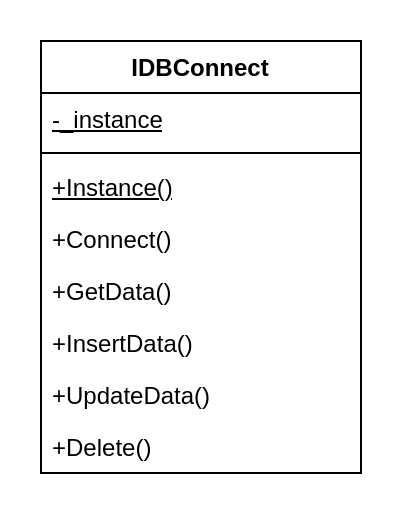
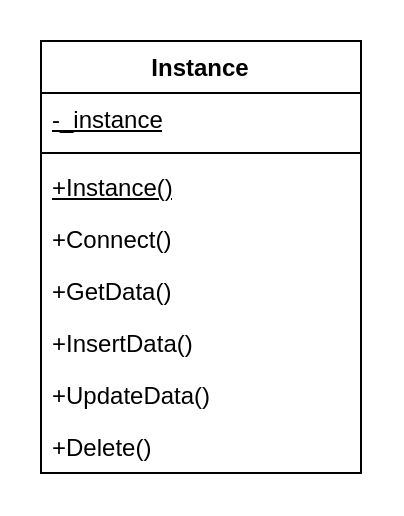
- <mxCell id="2" value="IDBConnect" style="swimlane;fontStyle=1;align=center;verticalAlign=top;childLayout=stackLayout;horizontal=1;startSize=26;horizontalStack=0;resizeParent=1;resizeParentMax=0;resizeLast=0;collapsible=1;marginBottom=0;whiteSpace=wrap;html=1;" vertex="1" parent="1"><mxGeometry x="20" y="20" width="160" height="216" as="geometry" /></mxCell>
+ <mxCell id="2" value="Instance" style="swimlane;fontStyle=1;align=center;verticalAlign=top;childLayout=stackLayout;horizontal=1;startSize=26;horizontalStack=0;resizeParent=1;resizeParentMax=0;resizeLast=0;collapsible=1;marginBottom=0;whiteSpace=wrap;html=1;" vertex="1" parent="1"><mxGeometry x="20" y="20" width="160" height="216" as="geometry" /></mxCell>
